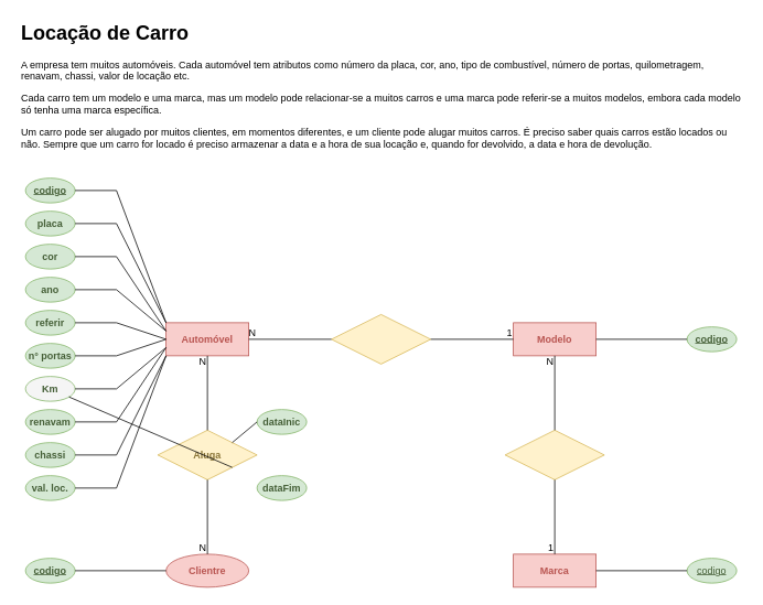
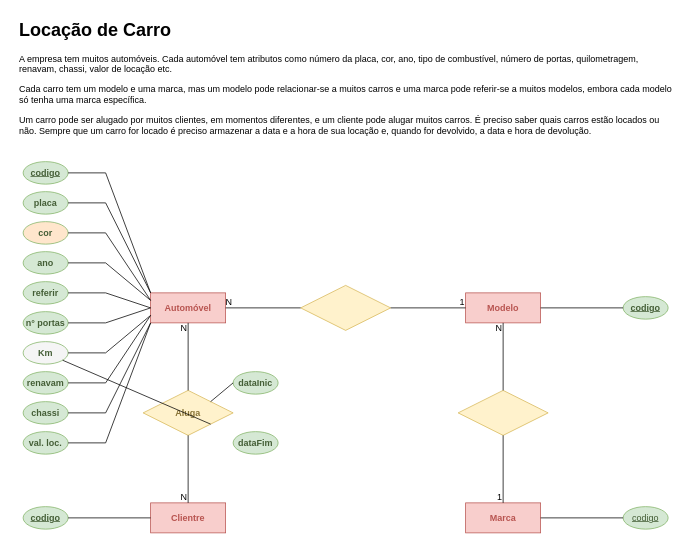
- <mxCell id="6" value="cor" style="ellipse;whiteSpace=wrap;html=1;align=center;fillColor=#d5e8d4;strokeColor=#82b366;fontColor=#445E36;fontStyle=1" vertex="1" parent="1"><mxGeometry x="30" y="295" width="60" height="30" as="geometry" /></mxCell>
+ <mxCell id="6" value="cor" style="ellipse;whiteSpace=wrap;html=1;align=center;fillColor=#ffe6cc;strokeColor=#82b366;fontColor=#445E36;fontStyle=1;" vertex="1" parent="1"><mxGeometry x="30" y="295" width="60" height="30" as="geometry" /></mxCell>
- <mxCell id="36" value="Clientre" style="ellipse;whiteSpace=wrap;html=1;align=center;fillColor=#f8cecc;strokeColor=#b85450;fontColor=#B85450;labelBorderColor=none;labelBackgroundColor=none;fontStyle=1;" vertex="1" parent="1"><mxGeometry x="200" y="670" width="100" height="40" as="geometry" /></mxCell>
+ <mxCell id="36" value="Clientre" style="whiteSpace=wrap;html=1;align=center;fillColor=#f8cecc;strokeColor=#b85450;fontColor=#B85450;labelBorderColor=none;labelBackgroundColor=none;fontStyle=1" vertex="1" parent="1"><mxGeometry x="200" y="670" width="100" height="40" as="geometry" /></mxCell>
